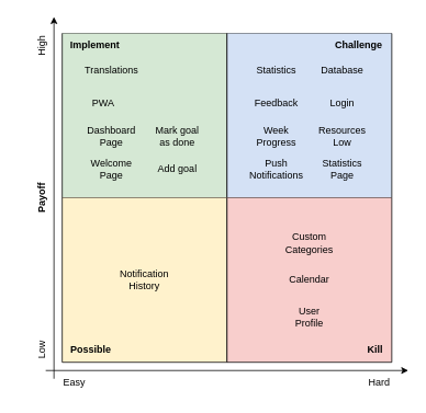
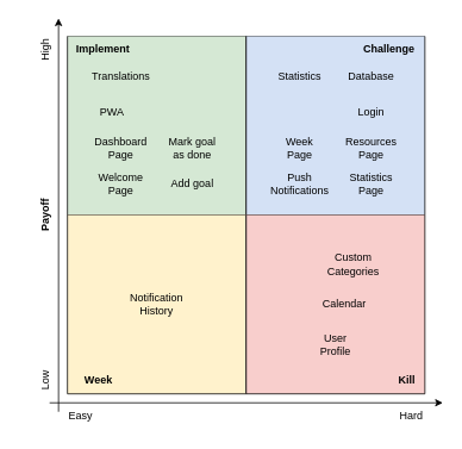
- <mxCell id="15" value="Feedback" style="text;html=1;align=center;verticalAlign=middle;whiteSpace=wrap;rounded=0;" vertex="1" parent="10"><mxGeometry x="30" y="70" width="60" height="30" as="geometry" /></mxCell>
- <mxCell id="12" value="&lt;div&gt;Week&lt;/div&gt;Progress" style="text;html=1;align=center;verticalAlign=middle;whiteSpace=wrap;rounded=0;" vertex="1" parent="10"><mxGeometry x="30" y="110" width="60" height="30" as="geometry" /></mxCell>
+ <mxCell id="12" value="&lt;div&gt;Week&lt;/div&gt;Page" style="text;html=1;align=center;verticalAlign=middle;whiteSpace=wrap;rounded=0;" vertex="1" parent="10"><mxGeometry x="30" y="110" width="60" height="30" as="geometry" /></mxCell>
- <mxCell id="14" value="Resources Low" style="text;html=1;align=center;verticalAlign=middle;whiteSpace=wrap;rounded=0;" vertex="1" parent="10"><mxGeometry x="110" y="110" width="60" height="30" as="geometry" /></mxCell>
+ <mxCell id="14" value="Resources Page" style="text;html=1;align=center;verticalAlign=middle;whiteSpace=wrap;rounded=0;" vertex="1" parent="10"><mxGeometry x="110" y="110" width="60" height="30" as="geometry" /></mxCell>
- <mxCell id="25" value="Custom Categories" style="text;html=1;align=center;verticalAlign=middle;whiteSpace=wrap;rounded=0;" vertex="1" parent="23"><mxGeometry x="70" y="40" width="60" height="30" as="geometry" /></mxCell>
+ <mxCell id="25" value="Custom Categories" style="text;html=1;align=center;verticalAlign=middle;whiteSpace=wrap;rounded=0;" vertex="1" parent="23"><mxGeometry x="90" y="40" width="60" height="30" as="geometry" /></mxCell>
- <mxCell id="24" value="Calendar" style="text;html=1;align=center;verticalAlign=middle;whiteSpace=wrap;rounded=0;" vertex="1" parent="23"><mxGeometry x="70" y="85" width="60" height="30" as="geometry" /></mxCell>
+ <mxCell id="24" value="Calendar" style="text;html=1;align=center;verticalAlign=middle;whiteSpace=wrap;rounded=0;" vertex="1" parent="23"><mxGeometry x="80" y="85" width="60" height="30" as="geometry" /></mxCell>
- <mxCell id="21" value="&lt;b&gt;Possible&lt;/b&gt;" style="text;html=1;align=center;verticalAlign=middle;whiteSpace=wrap;rounded=0;" vertex="1" parent="20"><mxGeometry y="170" width="70" height="30" as="geometry" /></mxCell>
+ <mxCell id="21" value="&lt;b&gt;Week&lt;/b&gt;" style="text;html=1;align=center;verticalAlign=middle;whiteSpace=wrap;rounded=0;" vertex="1" parent="20"><mxGeometry y="170" width="70" height="30" as="geometry" /></mxCell>
